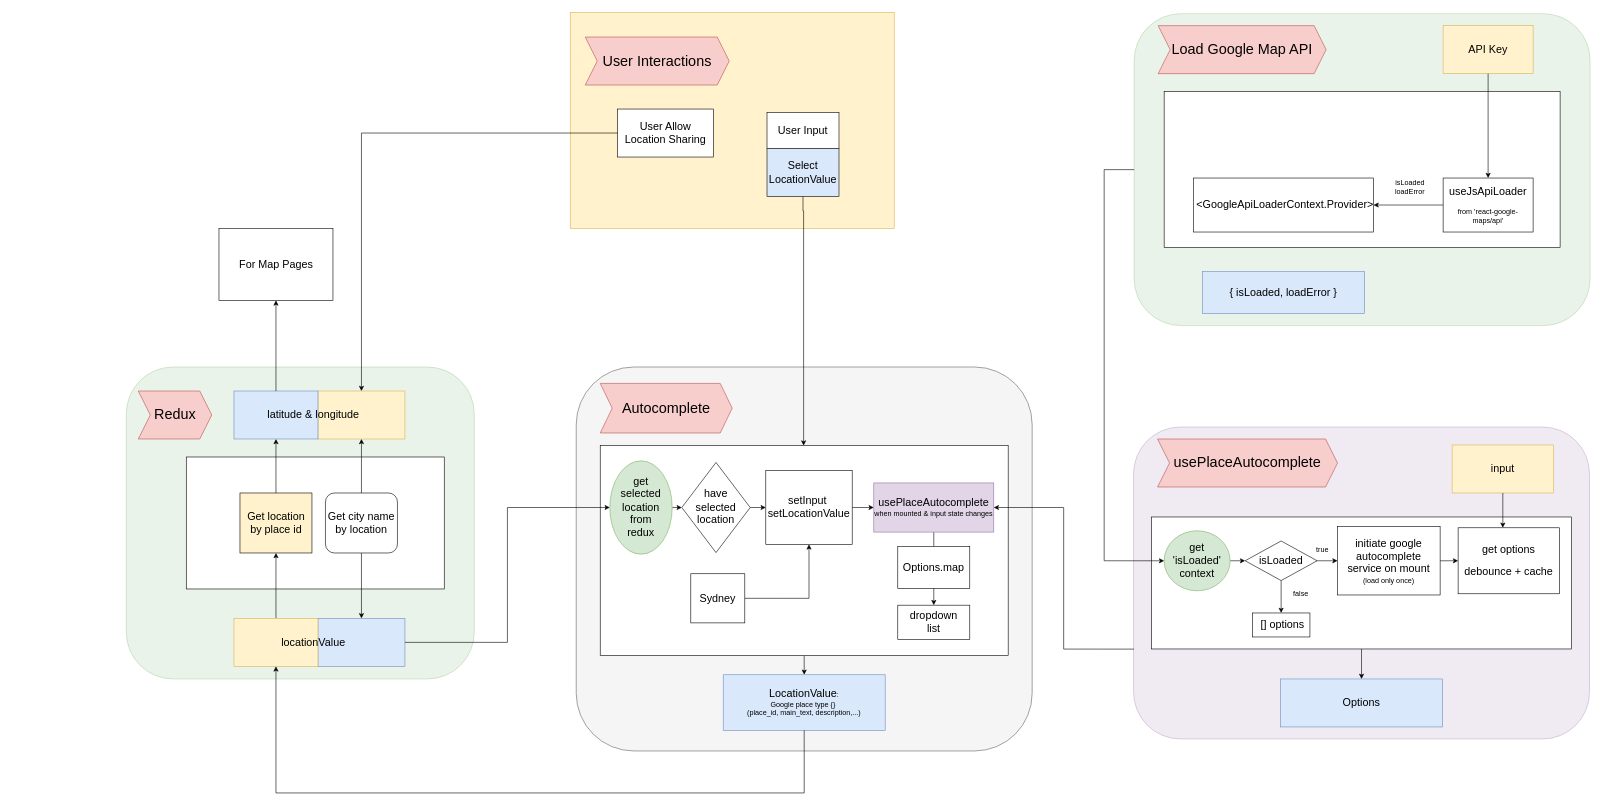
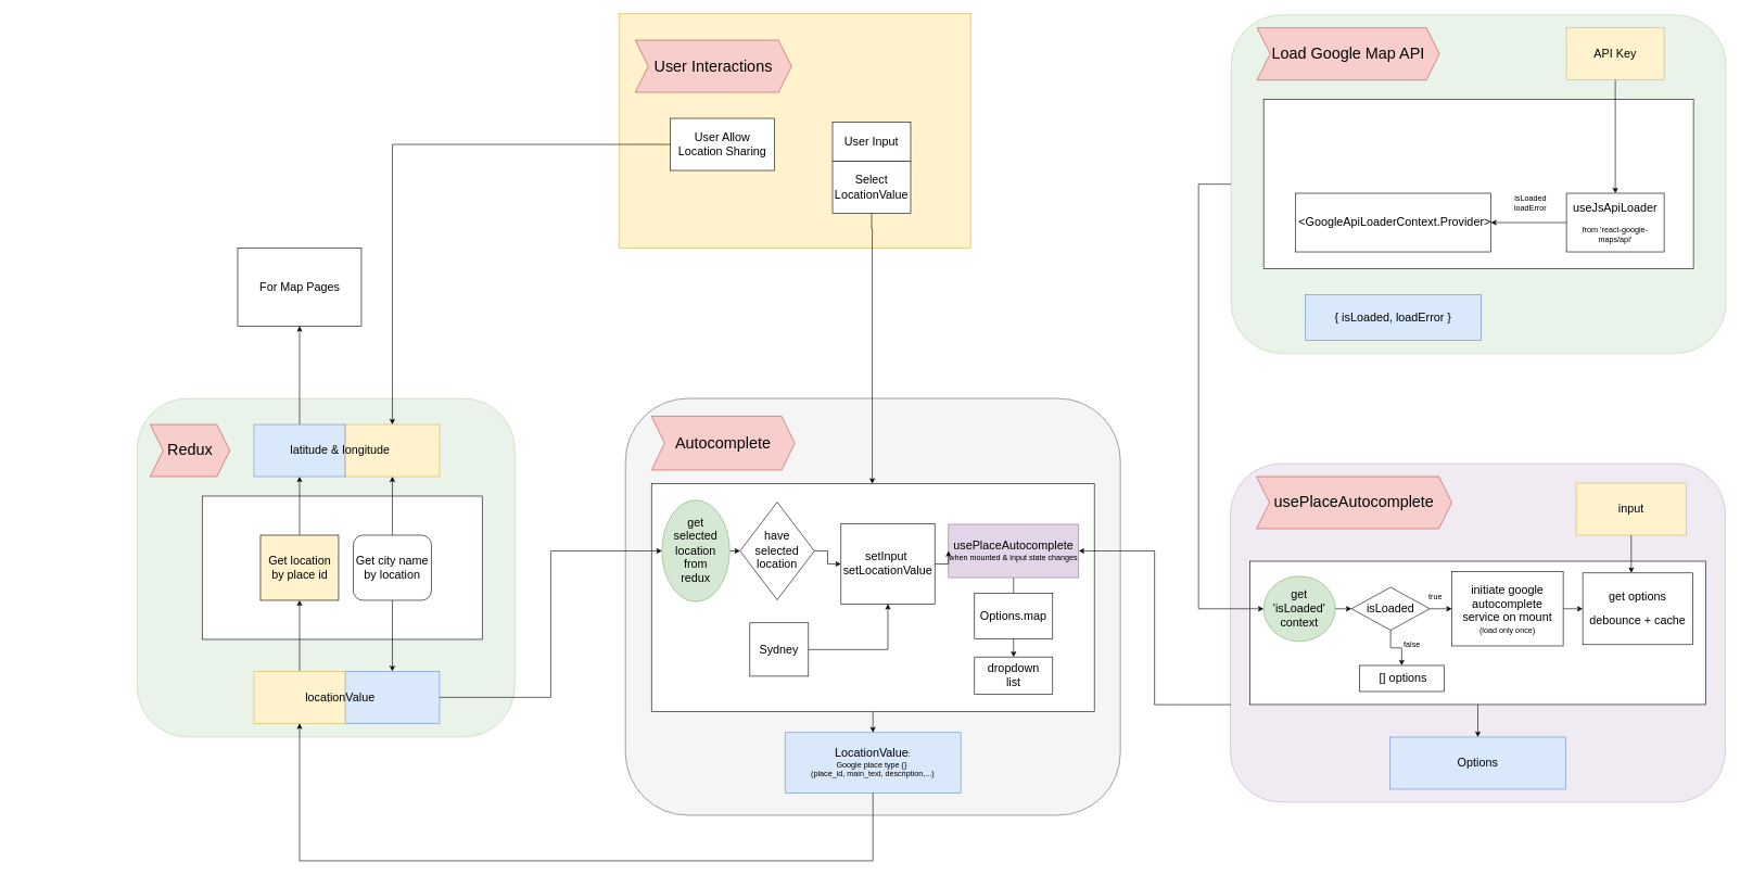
- <mxCell id="72" value="&lt;span style=&quot;font-size: 18px;&quot;&gt;Select LocationValue&lt;/span&gt;" style="rounded=0;whiteSpace=wrap;html=1;fillColor=#dae8fc;" vertex="1" parent="69"><mxGeometry x="328" y="166" width="120" height="80" as="geometry" /></mxCell>
+ <mxCell id="72" value="&lt;span style=&quot;font-size: 18px;&quot;&gt;Select LocationValue&lt;/span&gt;" style="rounded=0;whiteSpace=wrap;html=1;" vertex="1" parent="69"><mxGeometry x="328" y="166" width="120" height="80" as="geometry" /></mxCell>
- <mxCell id="47" value="&lt;font style=&quot;font-size: 18px;&quot;&gt;setInput&amp;nbsp;&lt;br&gt;setLocationValue&lt;/font&gt;" style="rounded=0;whiteSpace=wrap;html=1;" vertex="1" parent="32"><mxGeometry x="316" y="172.769" width="144" height="122.885" as="geometry" /></mxCell>
+ <mxCell id="47" value="&lt;font style=&quot;font-size: 18px;&quot;&gt;setInput&amp;nbsp;&lt;br&gt;setLocationValue&lt;/font&gt;" style="rounded=0;whiteSpace=wrap;html=1;" vertex="1" parent="32"><mxGeometry x="331" y="192.769" width="144" height="122.885" as="geometry" /></mxCell>
- <mxCell id="28" value="&lt;font style=&quot;font-size: 18px;&quot;&gt;&amp;nbsp;[] options&lt;/font&gt;" style="rounded=0;whiteSpace=wrap;html=1;" vertex="1" parent="13"><mxGeometry x="198" y="310" width="96" height="40" as="geometry" /></mxCell>
+ <mxCell id="28" value="&lt;font style=&quot;font-size: 18px;&quot;&gt;&amp;nbsp;[] options&lt;/font&gt;" style="rounded=0;whiteSpace=wrap;html=1;" vertex="1" parent="13"><mxGeometry x="198" y="310" width="130" height="40" as="geometry" /></mxCell>
